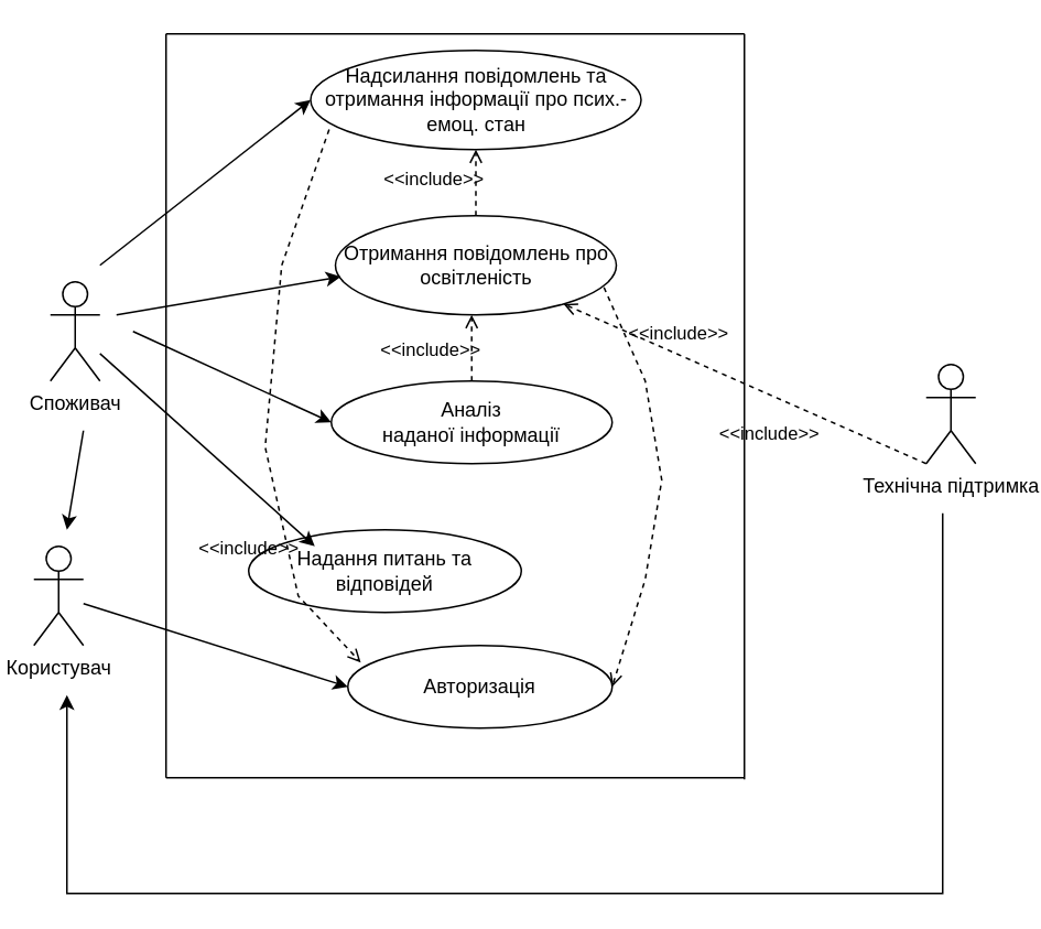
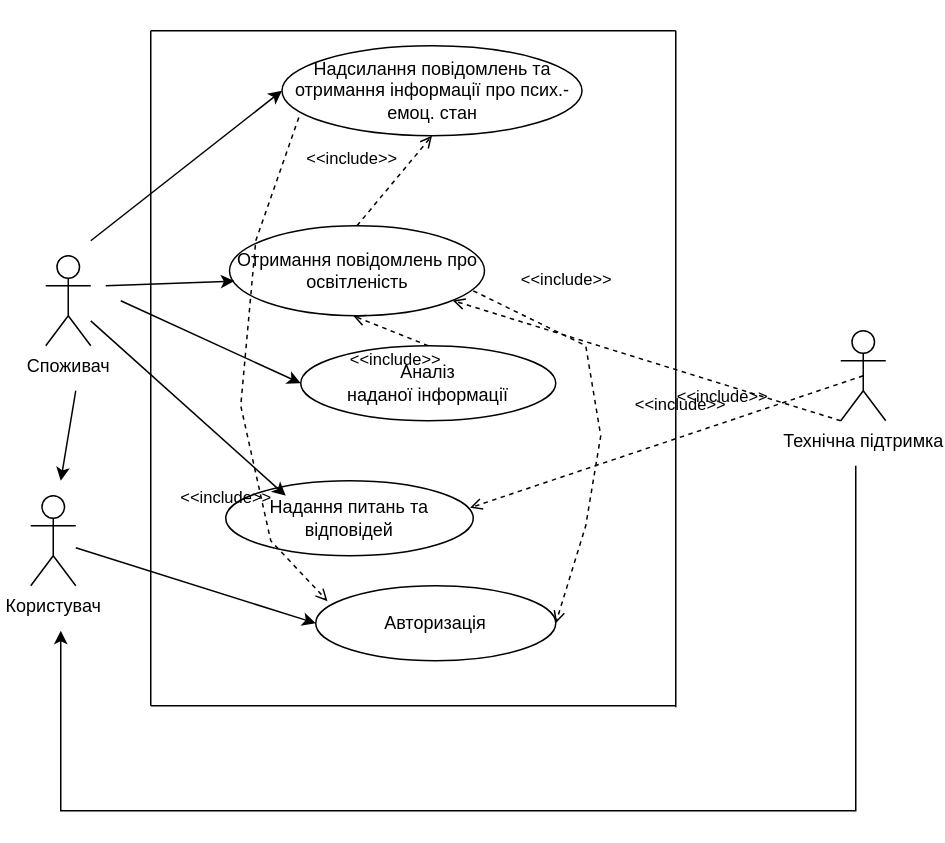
- <mxCell id="4" value="Отримання повідомлень про освітленість" style="ellipse;whiteSpace=wrap;html=1;" vertex="1" parent="1"><mxGeometry x="202.5" y="130" width="170" height="60" as="geometry" /></mxCell>
+ <mxCell id="4" value="Отримання повідомлень про освітленість" style="ellipse;whiteSpace=wrap;html=1;" vertex="1" parent="1"><mxGeometry x="152.5" y="150" width="170" height="60" as="geometry" /></mxCell>
+ <mxCell id="14" value="&amp;lt;&amp;lt;include&amp;gt;&amp;gt;" style="html=1;verticalAlign=bottom;labelBackgroundColor=none;endArrow=open;endFill=0;dashed=1;rounded=0;entryX=0.987;entryY=0.361;entryDx=0;entryDy=0;entryPerimeter=0;exitX=0.5;exitY=0.5;exitDx=0;exitDy=0;exitPerimeter=0;" edge="1" parent="1" source="9" target="6"><mxGeometry x="-0.302" y="-8" width="160" relative="1" as="geometry"><mxPoint x="240" y="300" as="sourcePoint" /><mxPoint x="400" y="300" as="targetPoint" /><mxPoint as="offset" /></mxGeometry></mxCell>
